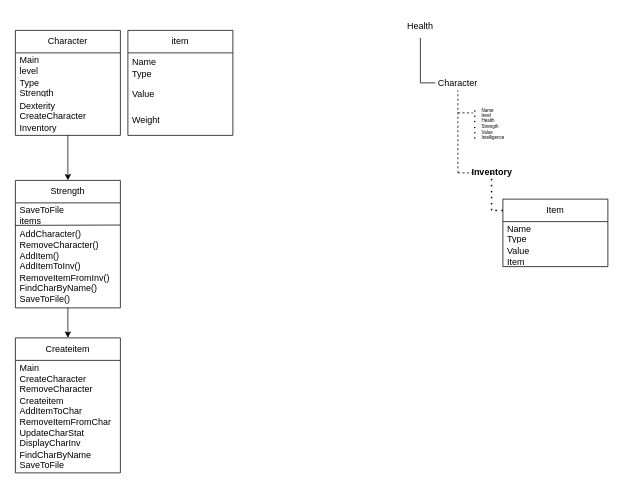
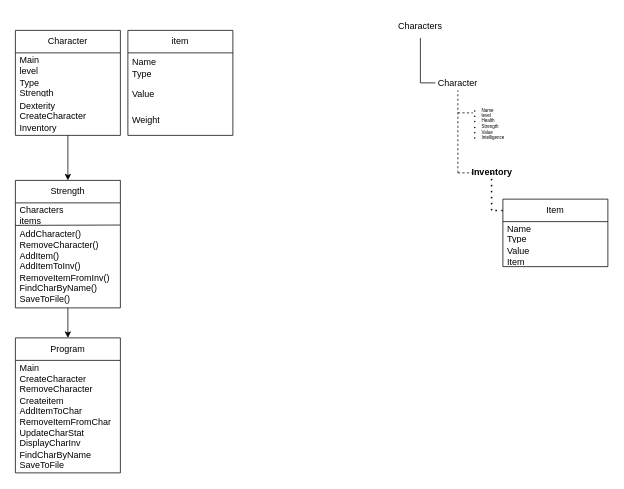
- <mxCell id="18" value="Health" style="text;html=1;align=center;verticalAlign=middle;whiteSpace=wrap;rounded=0;" vertex="1" parent="1"><mxGeometry x="530" y="20" width="60" height="30" as="geometry" /></mxCell>
+ <mxCell id="18" value="Characters" style="text;html=1;align=center;verticalAlign=middle;whiteSpace=wrap;rounded=0;" vertex="1" parent="1"><mxGeometry x="530" y="20" width="60" height="30" as="geometry" /></mxCell>
- <mxCell id="13" value="&lt;div&gt;SaveToFile&lt;/div&gt;&lt;div&gt;items&lt;br&gt;&lt;/div&gt;" style="text;strokeColor=none;fillColor=none;align=left;verticalAlign=middle;spacingLeft=4;spacingRight=4;overflow=hidden;points=[[0,0.5],[1,0.5]];portConstraint=eastwest;rotatable=0;whiteSpace=wrap;html=1;" vertex="1" parent="11"><mxGeometry y="30" width="140" height="30" as="geometry" /></mxCell>
+ <mxCell id="13" value="&lt;div&gt;Characters&lt;/div&gt;&lt;div&gt;items&lt;br&gt;&lt;/div&gt;" style="text;strokeColor=none;fillColor=none;align=left;verticalAlign=middle;spacingLeft=4;spacingRight=4;overflow=hidden;points=[[0,0.5],[1,0.5]];portConstraint=eastwest;rotatable=0;whiteSpace=wrap;html=1;" vertex="1" parent="11"><mxGeometry y="30" width="140" height="30" as="geometry" /></mxCell>
- <mxCell id="15" value="Createitem" style="swimlane;fontStyle=0;childLayout=stackLayout;horizontal=1;startSize=30;horizontalStack=0;resizeParent=1;resizeParentMax=0;resizeLast=0;collapsible=1;marginBottom=0;whiteSpace=wrap;html=1;" vertex="1" parent="1"><mxGeometry x="20" y="450" width="140" height="180" as="geometry" /></mxCell>
+ <mxCell id="15" value="Program" style="swimlane;fontStyle=0;childLayout=stackLayout;horizontal=1;startSize=30;horizontalStack=0;resizeParent=1;resizeParentMax=0;resizeLast=0;collapsible=1;marginBottom=0;whiteSpace=wrap;html=1;" vertex="1" parent="1"><mxGeometry x="20" y="450" width="140" height="180" as="geometry" /></mxCell>
